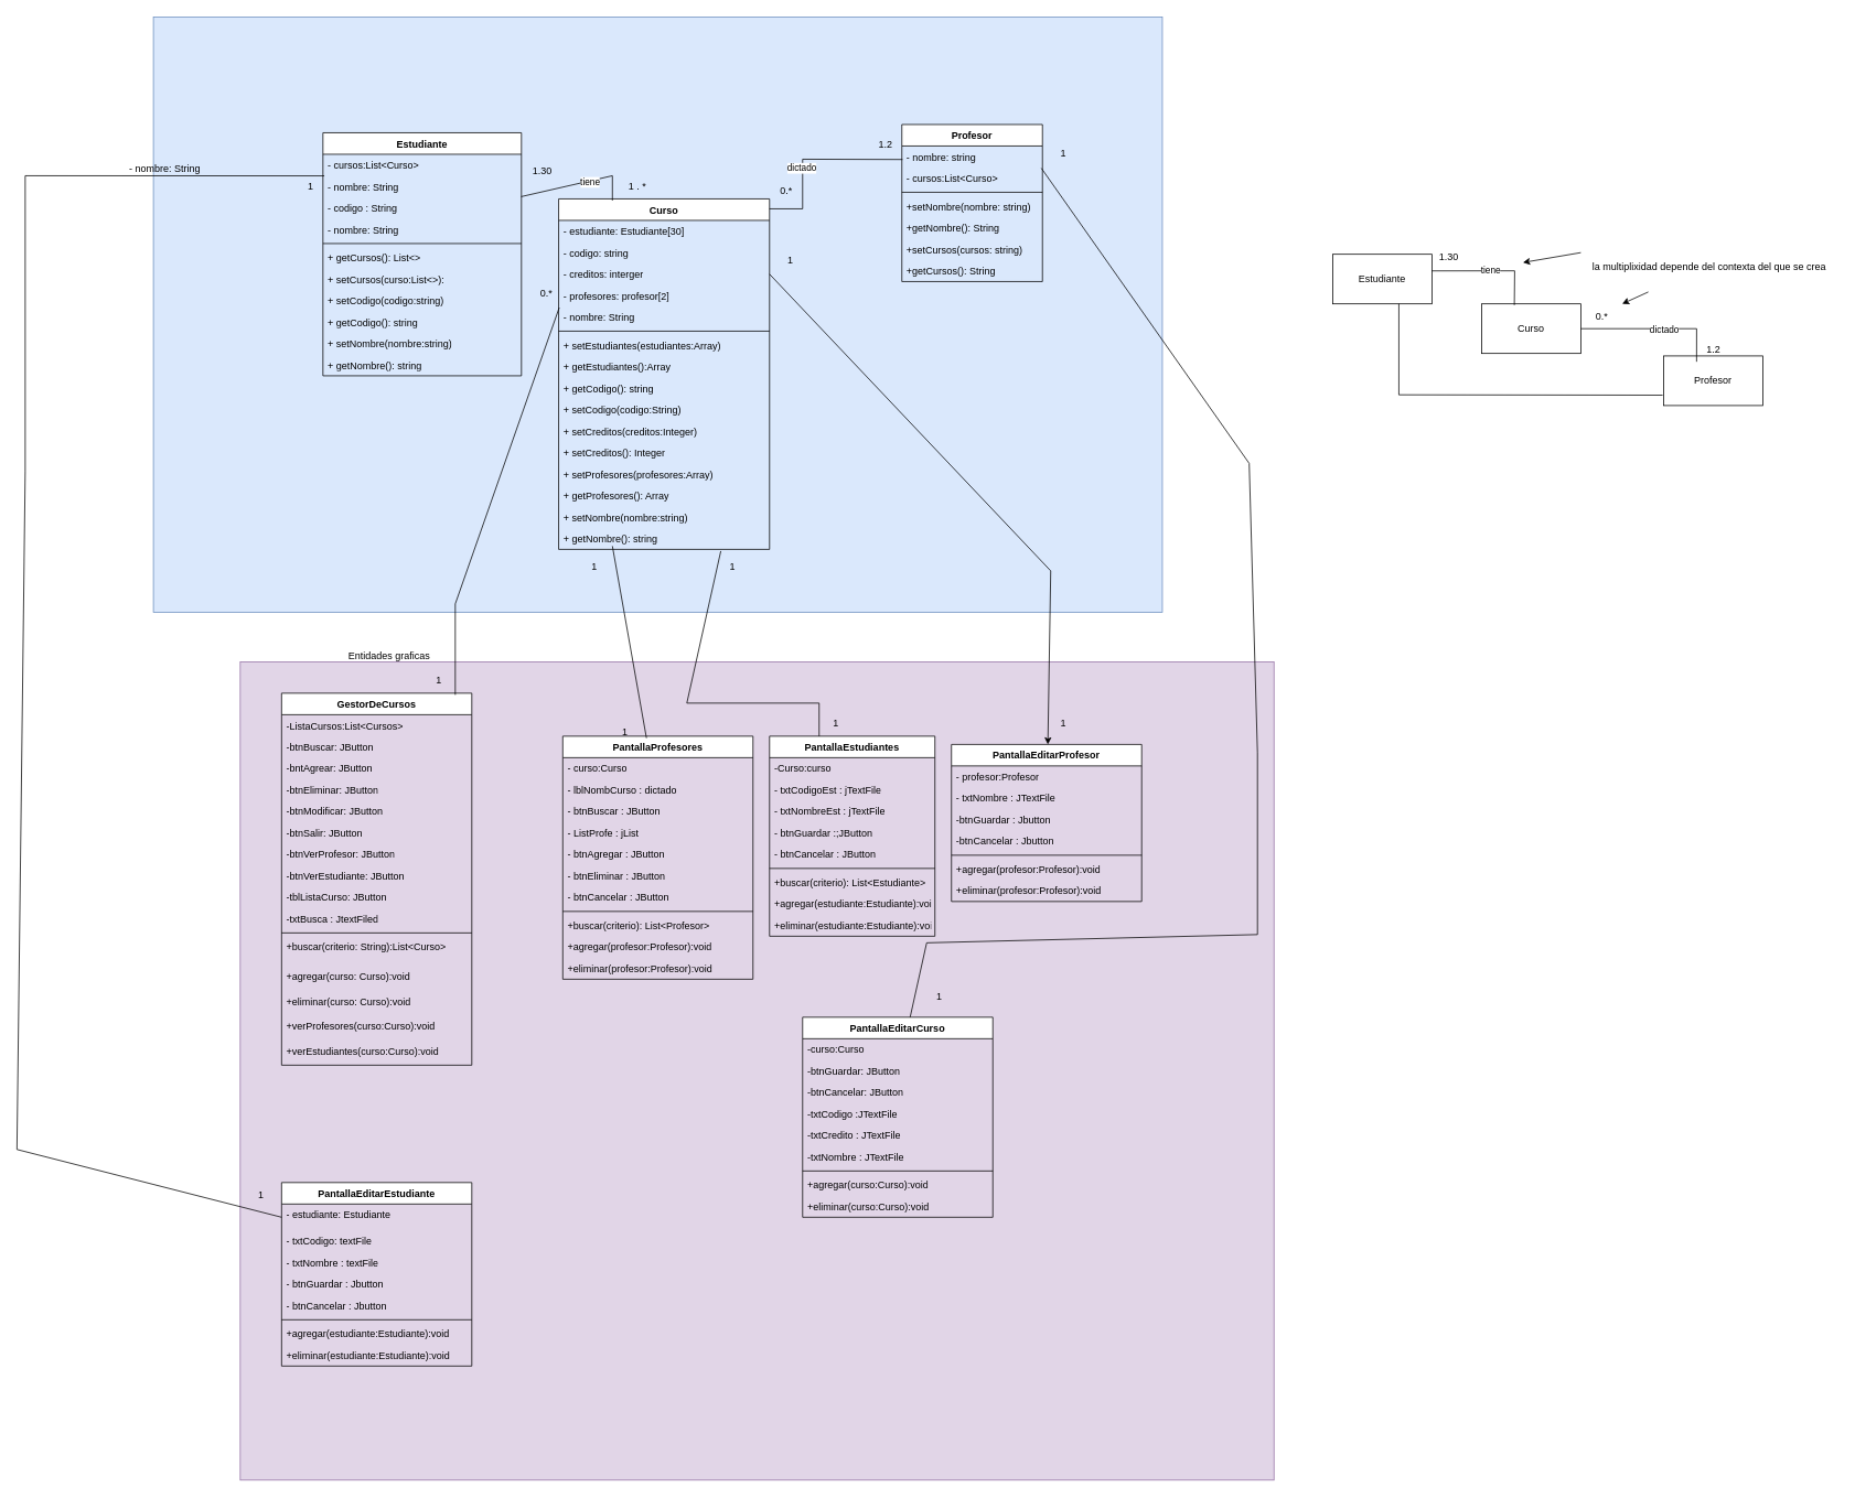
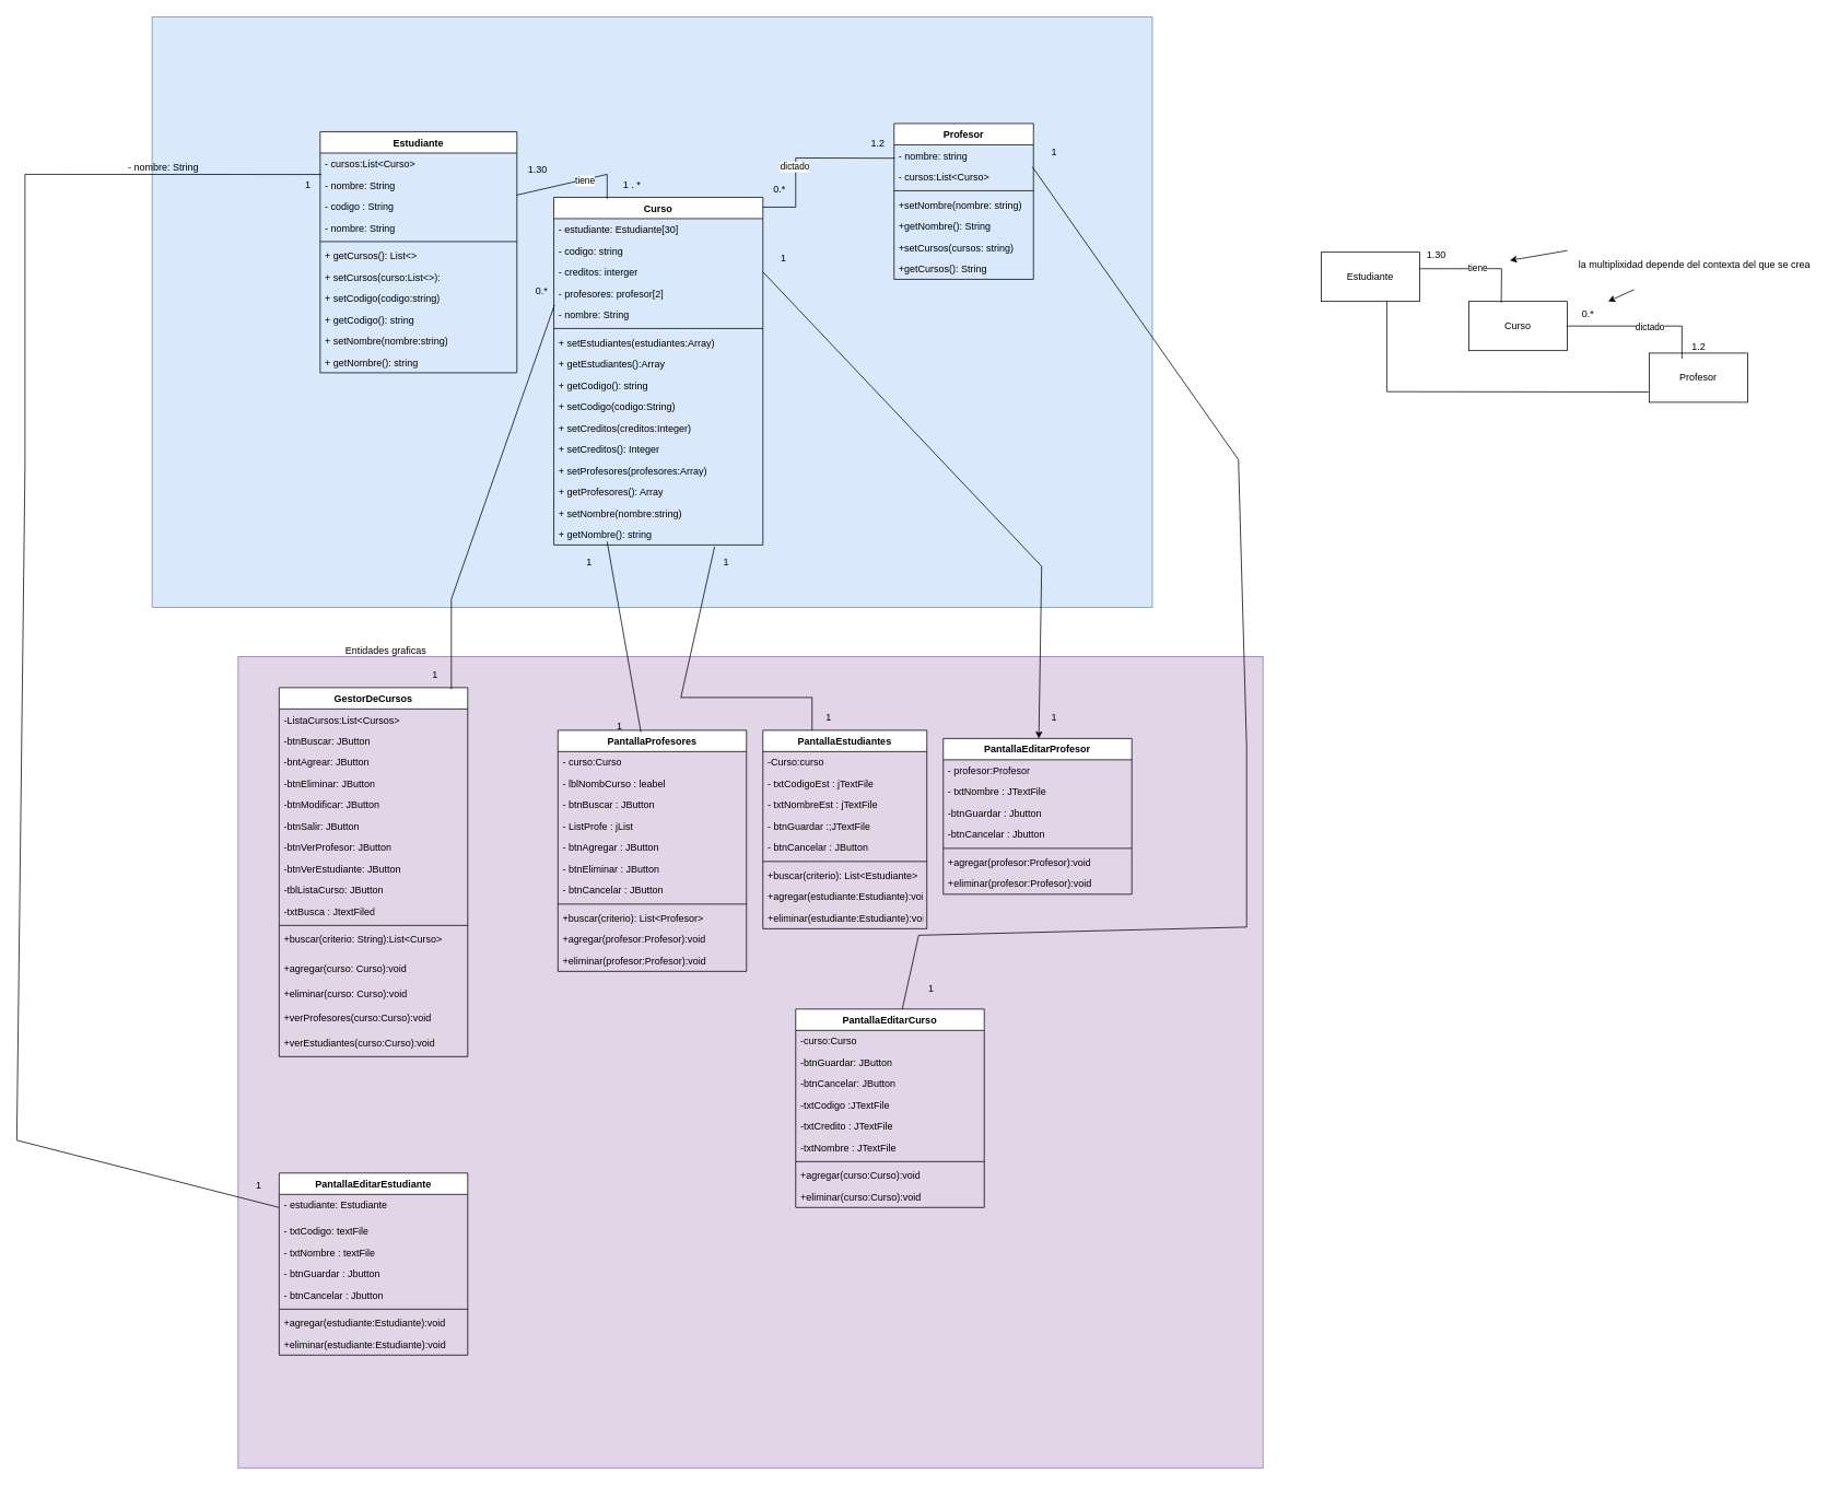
- <mxCell id="84" value="&lt;font style=&quot;vertical-align: inherit;&quot;&gt;&lt;font style=&quot;vertical-align: inherit;&quot;&gt;- lblNombCurso : dictado&lt;/font&gt;&lt;/font&gt;" style="text;strokeColor=none;fillColor=none;align=left;verticalAlign=top;spacingLeft=4;spacingRight=4;overflow=hidden;rotatable=0;points=[[0,0.5],[1,0.5]];portConstraint=eastwest;whiteSpace=wrap;html=1;" parent="82" vertex="1"><mxGeometry y="52" width="230" height="26" as="geometry" /></mxCell>
+ <mxCell id="84" value="&lt;font style=&quot;vertical-align: inherit;&quot;&gt;&lt;font style=&quot;vertical-align: inherit;&quot;&gt;- lblNombCurso : leabel&lt;/font&gt;&lt;/font&gt;" style="text;strokeColor=none;fillColor=none;align=left;verticalAlign=top;spacingLeft=4;spacingRight=4;overflow=hidden;rotatable=0;points=[[0,0.5],[1,0.5]];portConstraint=eastwest;whiteSpace=wrap;html=1;" parent="82" vertex="1"><mxGeometry y="52" width="230" height="26" as="geometry" /></mxCell>
- <mxCell id="98" value="&lt;font style=&quot;vertical-align: inherit;&quot;&gt;&lt;font style=&quot;vertical-align: inherit;&quot;&gt;&lt;font style=&quot;vertical-align: inherit;&quot;&gt;&lt;font style=&quot;vertical-align: inherit;&quot;&gt;- btnGuardar :;JButton&lt;/font&gt;&lt;/font&gt;&lt;/font&gt;&lt;/font&gt;" style="text;strokeColor=none;fillColor=none;align=left;verticalAlign=top;spacingLeft=4;spacingRight=4;overflow=hidden;rotatable=0;points=[[0,0.5],[1,0.5]];portConstraint=eastwest;whiteSpace=wrap;html=1;" parent="94" vertex="1"><mxGeometry y="104" width="200" height="26" as="geometry" /></mxCell>
+ <mxCell id="98" value="&lt;font style=&quot;vertical-align: inherit;&quot;&gt;&lt;font style=&quot;vertical-align: inherit;&quot;&gt;&lt;font style=&quot;vertical-align: inherit;&quot;&gt;&lt;font style=&quot;vertical-align: inherit;&quot;&gt;- btnGuardar :;JTextFile&lt;/font&gt;&lt;/font&gt;&lt;/font&gt;&lt;/font&gt;" style="text;strokeColor=none;fillColor=none;align=left;verticalAlign=top;spacingLeft=4;spacingRight=4;overflow=hidden;rotatable=0;points=[[0,0.5],[1,0.5]];portConstraint=eastwest;whiteSpace=wrap;html=1;" parent="94" vertex="1"><mxGeometry y="104" width="200" height="26" as="geometry" /></mxCell>
